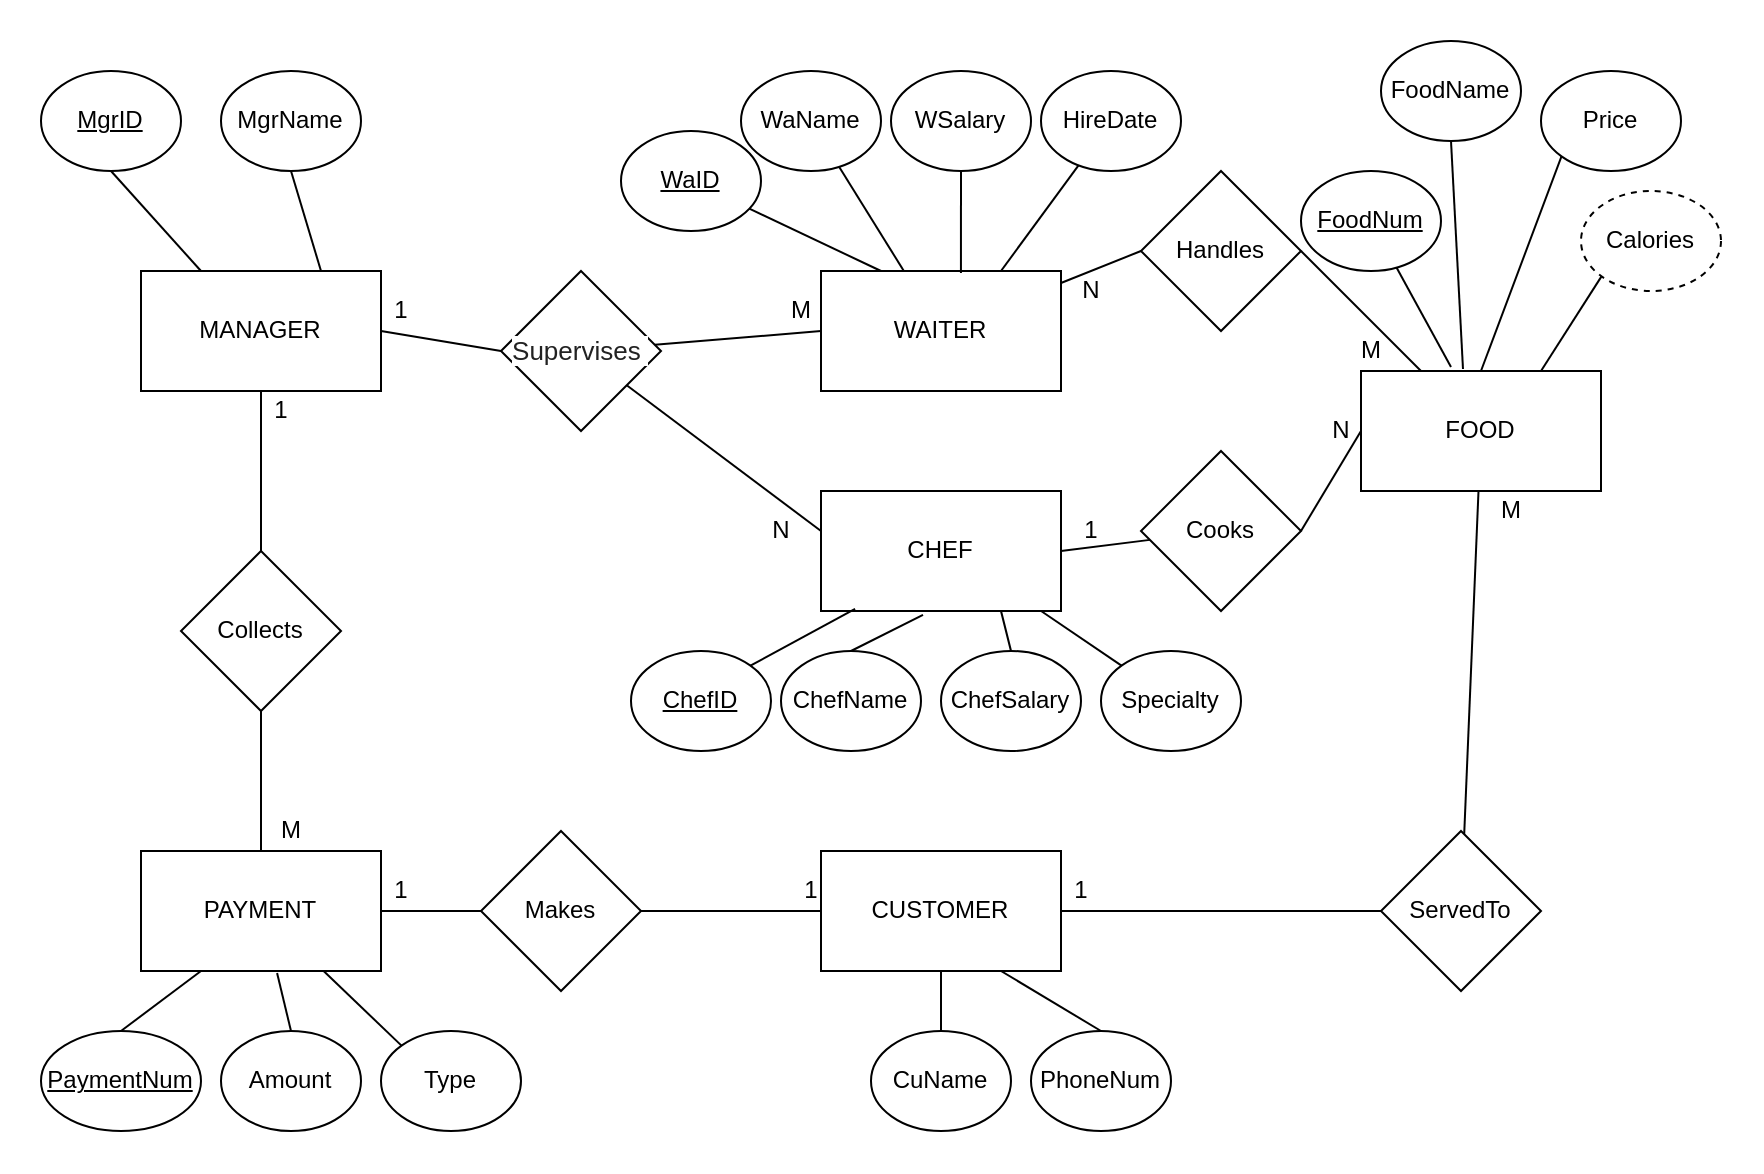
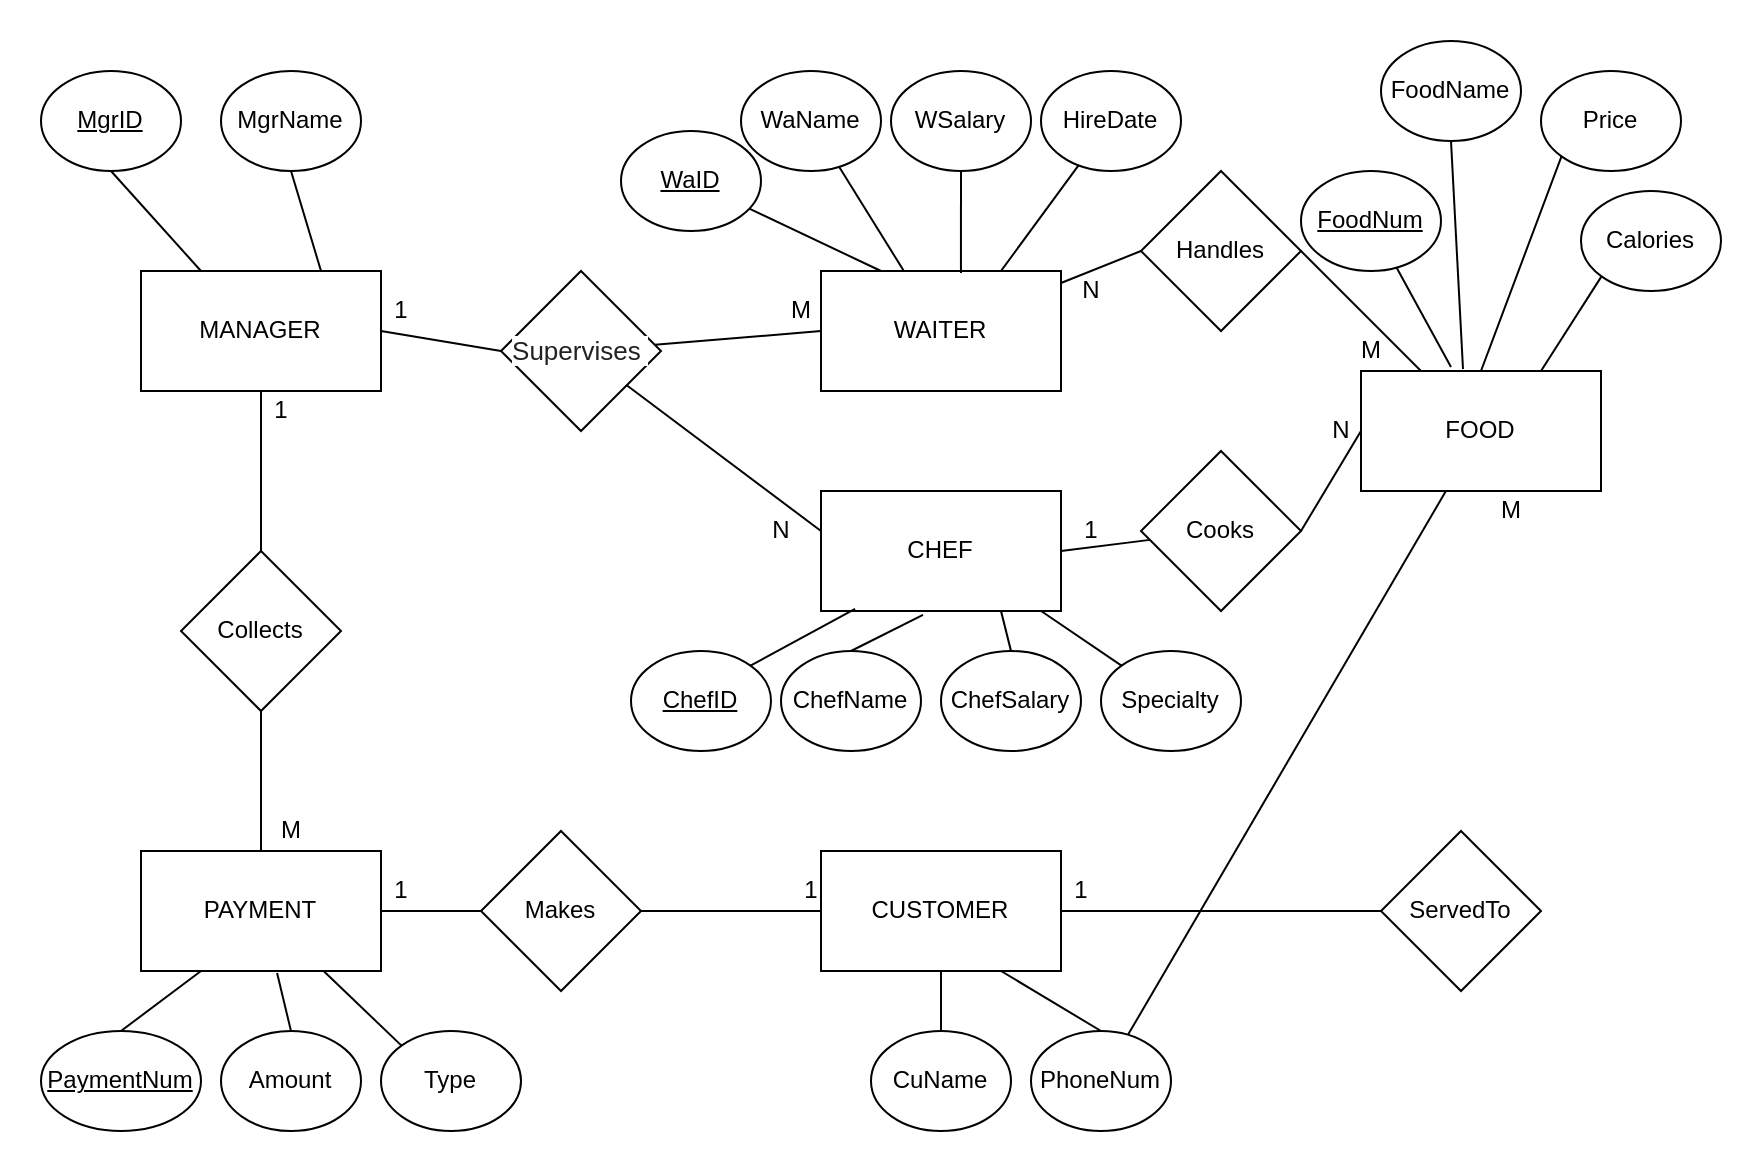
- <mxCell id="60" value="Calories" style="ellipse;whiteSpace=wrap;html=1;dashed=1;" parent="1" vertex="1"><mxGeometry x="790" y="95" width="70" height="50" as="geometry" /></mxCell>
+ <mxCell id="60" value="Calories" style="ellipse;whiteSpace=wrap;html=1;" parent="1" vertex="1"><mxGeometry x="790" y="95" width="70" height="50" as="geometry" /></mxCell>
- <mxCell id="21" style="edgeStyle=none;rounded=1;orthogonalLoop=1;jettySize=auto;html=1;endArrow=none;endFill=0;strokeColor=#000000;" parent="1" source="22" target="34" edge="1"><mxGeometry relative="1" as="geometry" /></mxCell>
+ <mxCell id="21" style="edgeStyle=none;rounded=1;orthogonalLoop=1;jettySize=auto;html=1;endArrow=none;endFill=0;strokeColor=#000000;" parent="1" source="22" target="46" edge="1"><mxGeometry relative="1" as="geometry" /></mxCell>
